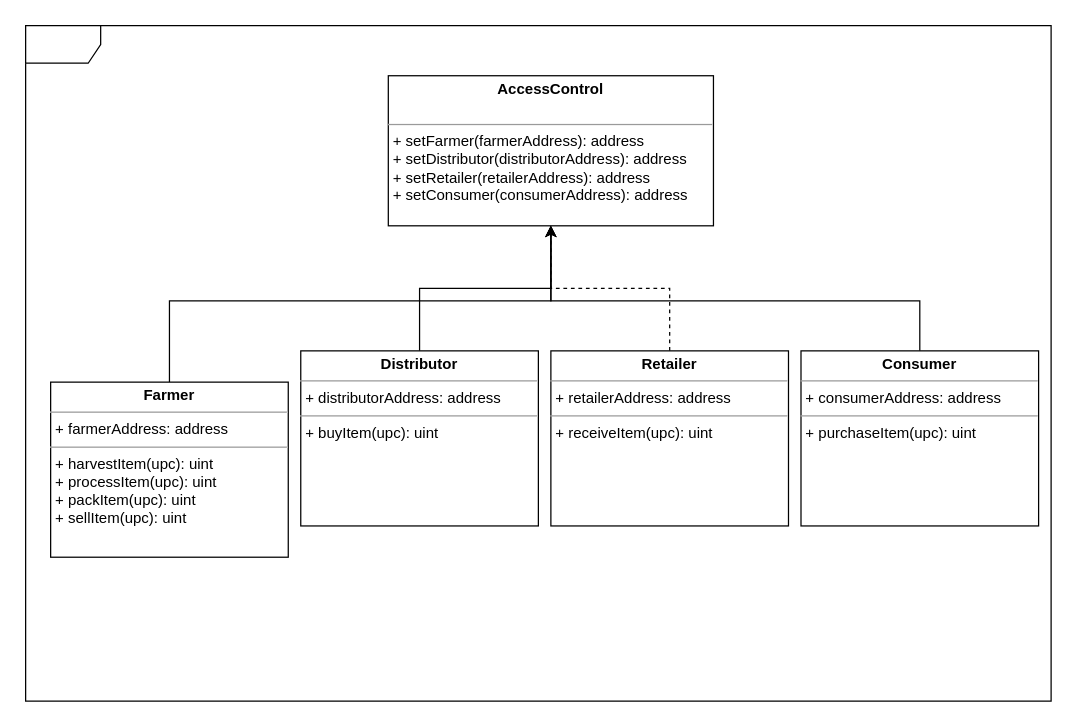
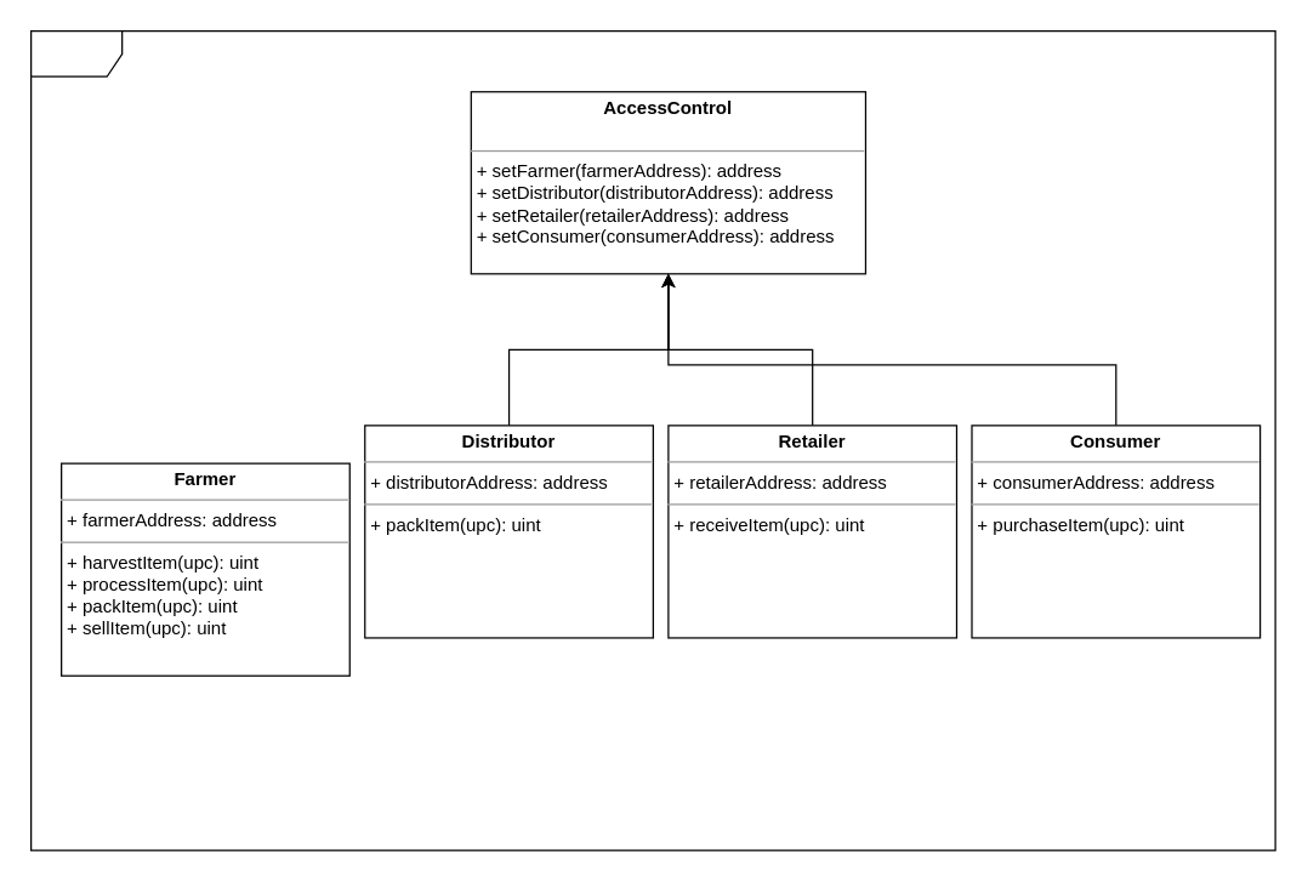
- <mxCell id="7" style="edgeStyle=orthogonalEdgeStyle;rounded=0;orthogonalLoop=1;jettySize=auto;html=1;dashed=1;" edge="1" parent="1" source="8" target="3"><mxGeometry relative="1" as="geometry" /></mxCell>
+ <mxCell id="7" style="edgeStyle=orthogonalEdgeStyle;rounded=0;orthogonalLoop=1;jettySize=auto;html=1;" edge="1" parent="1" source="8" target="3"><mxGeometry relative="1" as="geometry" /></mxCell>
- <mxCell id="4" style="edgeStyle=orthogonalEdgeStyle;rounded=0;orthogonalLoop=1;jettySize=auto;html=1;" edge="1" parent="1" source="5" target="3"><mxGeometry relative="1" as="geometry"><Array as="points"><mxPoint x="135" y="240" /><mxPoint x="440" y="240" /></Array></mxGeometry></mxCell>
- <mxCell id="11" value="&lt;p style=&quot;margin: 0px ; margin-top: 4px ; text-align: center&quot;&gt;&lt;b&gt;Distributor&lt;/b&gt;&lt;/p&gt;&lt;hr size=&quot;1&quot;&gt;&lt;p style=&quot;margin: 0px ; margin-left: 4px&quot;&gt;+ distributorAddress: address&lt;br&gt;&lt;/p&gt;&lt;hr size=&quot;1&quot;&gt;&lt;p style=&quot;margin: 0px ; margin-left: 4px&quot;&gt;+ buyItem(upc): uint&lt;/p&gt;" style="verticalAlign=top;align=left;overflow=fill;fontSize=12;fontFamily=Helvetica;html=1;rounded=0;shadow=0;comic=0;labelBackgroundColor=none;strokeWidth=1" vertex="1" parent="1"><mxGeometry x="240" y="280" width="190" height="140" as="geometry" /></mxCell>
+ <mxCell id="11" value="&lt;p style=&quot;margin: 0px ; margin-top: 4px ; text-align: center&quot;&gt;&lt;b&gt;Distributor&lt;/b&gt;&lt;/p&gt;&lt;hr size=&quot;1&quot;&gt;&lt;p style=&quot;margin: 0px ; margin-left: 4px&quot;&gt;+ distributorAddress: address&lt;br&gt;&lt;/p&gt;&lt;hr size=&quot;1&quot;&gt;&lt;p style=&quot;margin: 0px ; margin-left: 4px&quot;&gt;+ packItem(upc): uint&lt;/p&gt;" style="verticalAlign=top;align=left;overflow=fill;fontSize=12;fontFamily=Helvetica;html=1;rounded=0;shadow=0;comic=0;labelBackgroundColor=none;strokeWidth=1" vertex="1" parent="1"><mxGeometry x="240" y="280" width="190" height="140" as="geometry" /></mxCell>
